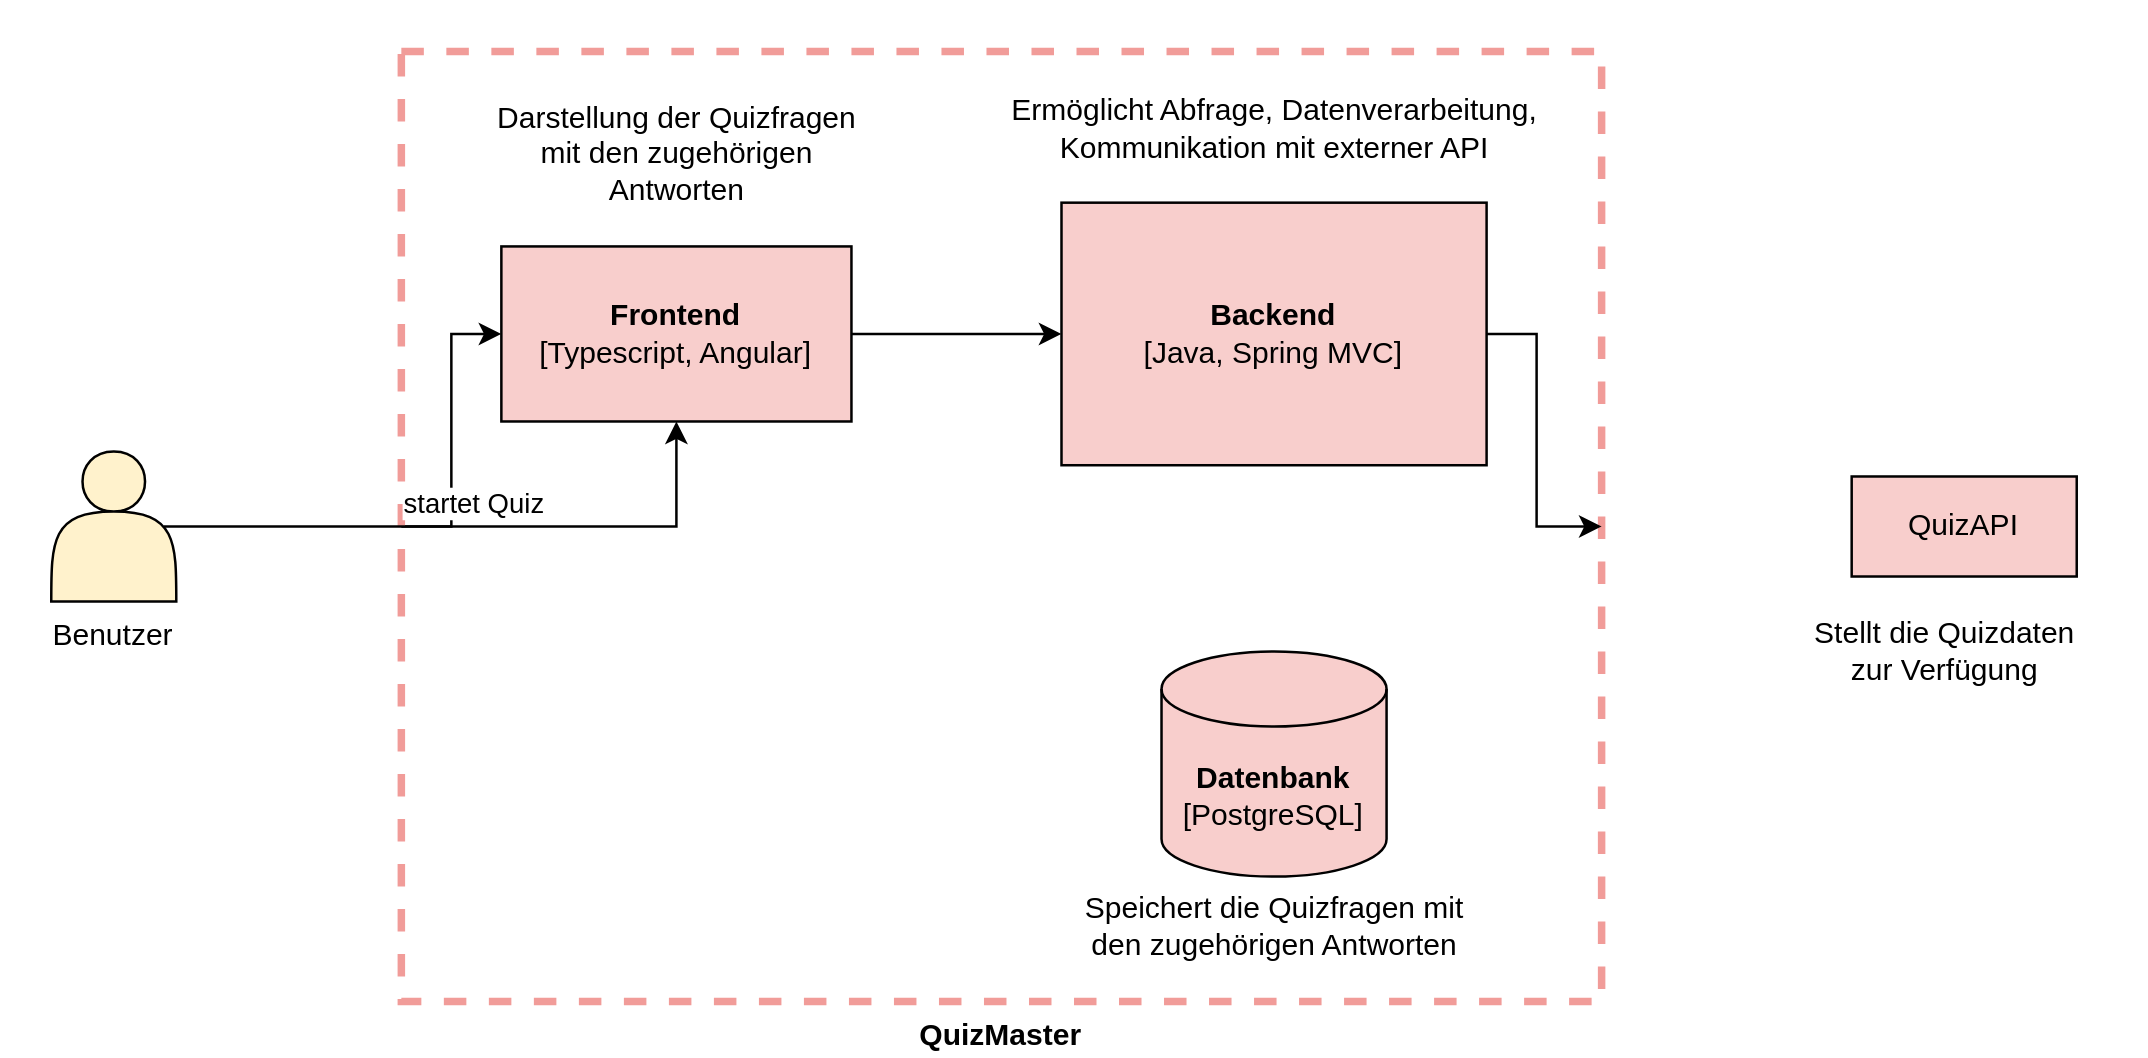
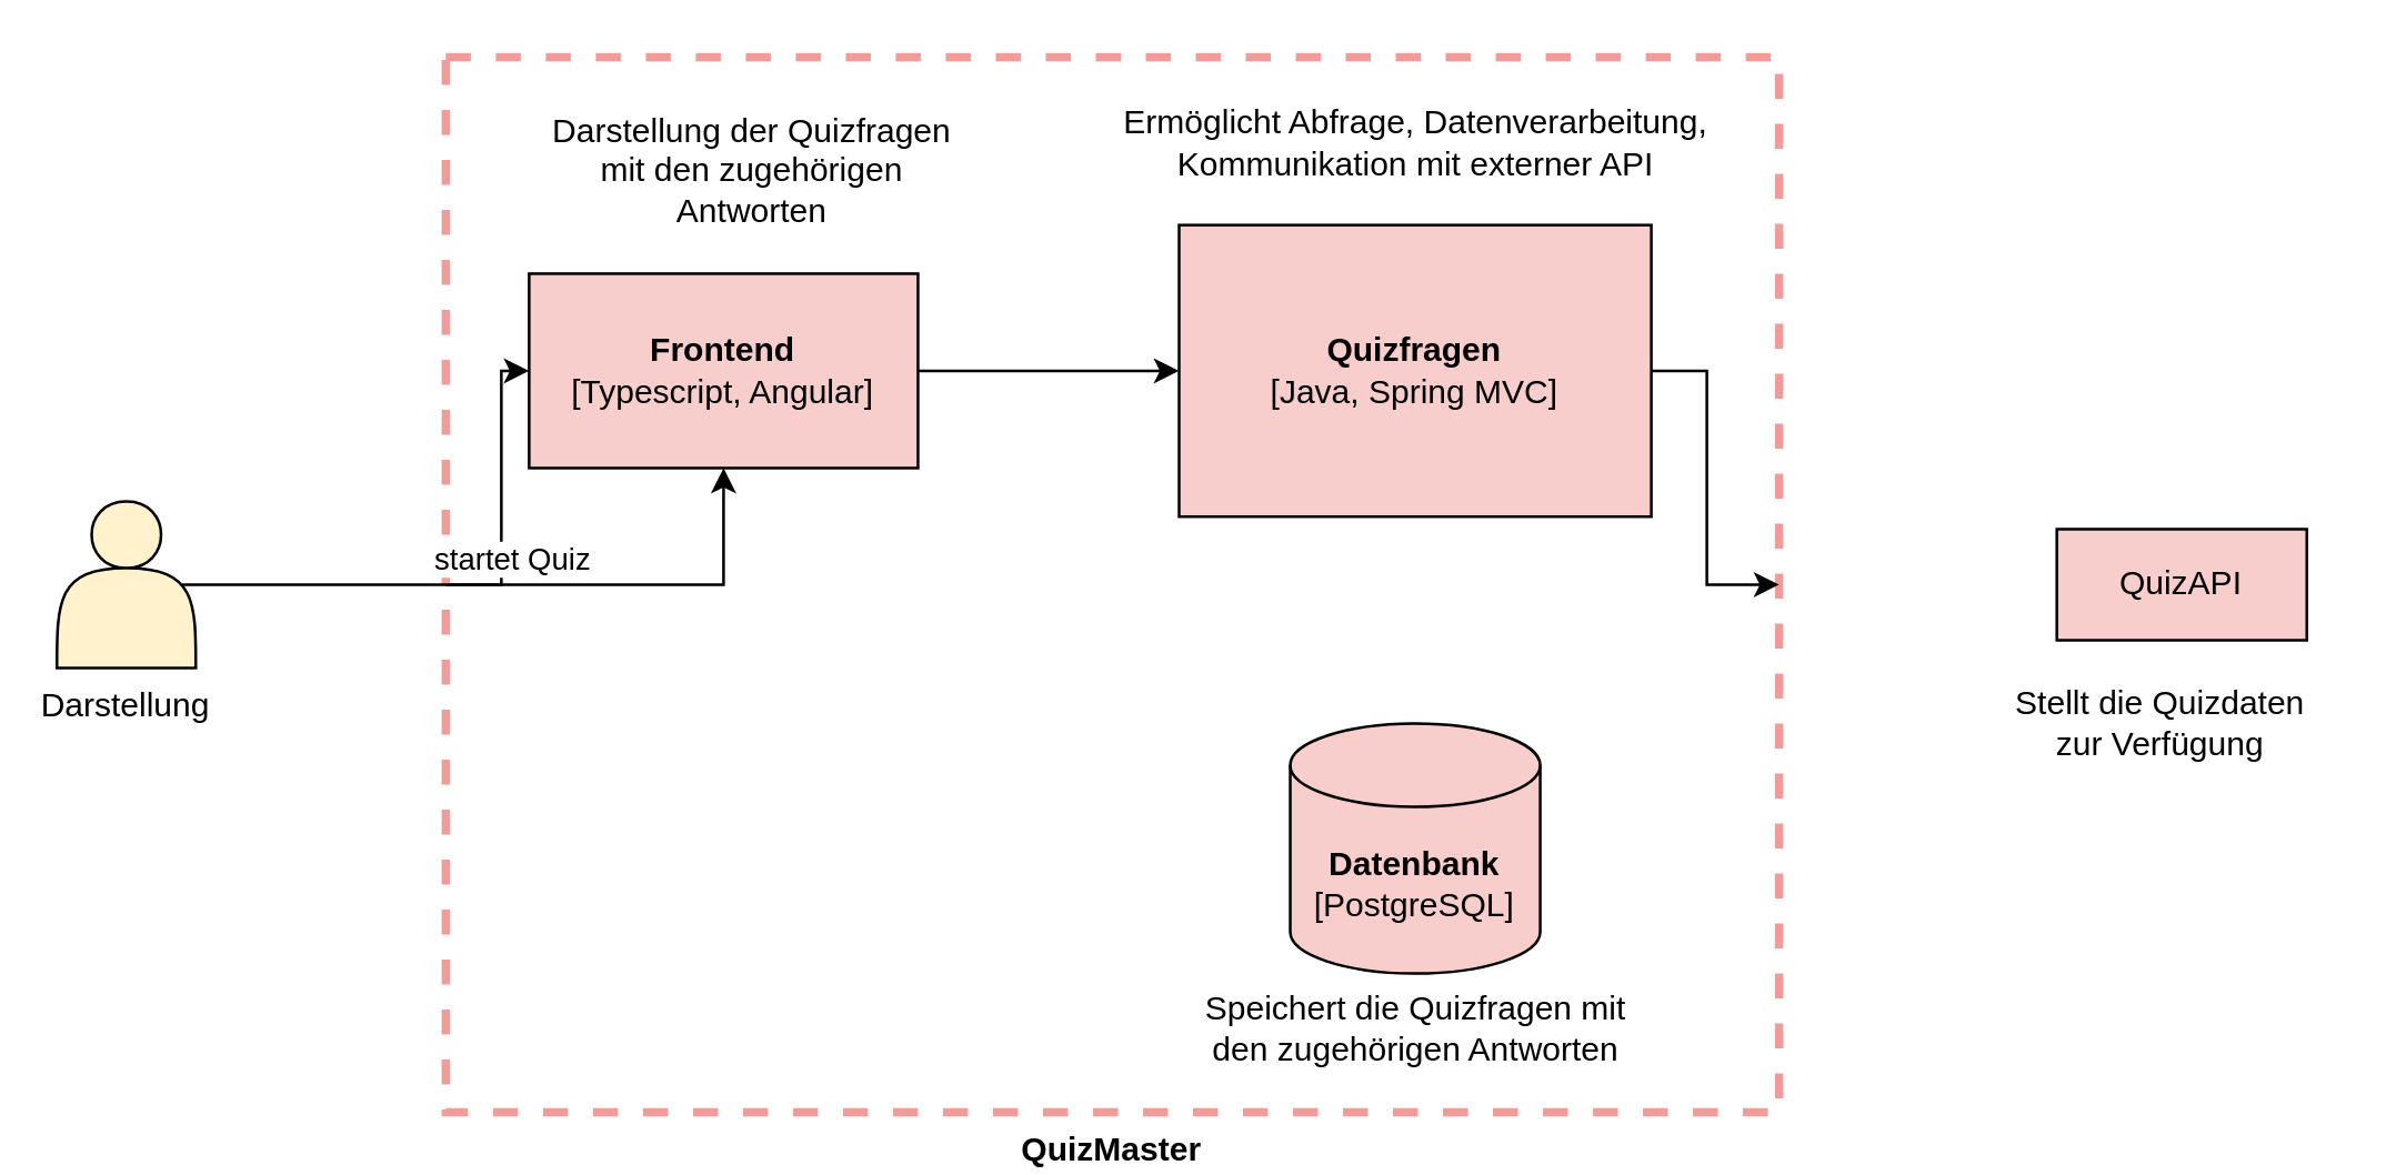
- <mxCell id="10" value="&lt;div&gt;&lt;b&gt;Frontend&lt;/b&gt;&lt;/div&gt;&lt;div&gt;[Typescript, Angular]&lt;br&gt;&lt;/div&gt;" style="rounded=0;whiteSpace=wrap;html=1;fillColor=#F8CECC;" vertex="1" parent="1"><mxGeometry x="200" y="98" width="140" height="70" as="geometry" /></mxCell>
+ <mxCell id="10" value="&lt;div&gt;&lt;b&gt;Frontend&lt;/b&gt;&lt;/div&gt;&lt;div&gt;[Typescript, Angular]&lt;br&gt;&lt;/div&gt;" style="rounded=0;whiteSpace=wrap;html=1;fillColor=#F8CECC;" vertex="1" parent="1"><mxGeometry x="190" y="98" width="140" height="70" as="geometry" /></mxCell>
- <mxCell id="12" value="&lt;div&gt;&lt;b&gt;Backend&lt;/b&gt;&lt;/div&gt;&lt;div&gt;[Java, Spring MVC]&lt;br&gt;&lt;/div&gt;" style="rounded=0;whiteSpace=wrap;html=1;fillColor=#F8CECC;" vertex="1" parent="1"><mxGeometry x="424" y="80.5" width="170" height="105" as="geometry" /></mxCell>
+ <mxCell id="12" value="&lt;div&gt;&lt;b&gt;Quizfragen&lt;/b&gt;&lt;/div&gt;&lt;div&gt;[Java, Spring MVC]&lt;br&gt;&lt;/div&gt;" style="rounded=0;whiteSpace=wrap;html=1;fillColor=#F8CECC;" vertex="1" parent="1"><mxGeometry x="424" y="80.5" width="170" height="105" as="geometry" /></mxCell>
- <mxCell id="6" value="Benutzer" style="shape=actor;whiteSpace=wrap;html=1;labelPosition=center;verticalLabelPosition=bottom;align=center;verticalAlign=top;fillColor=#fff2cc;strokeColor=#000000;" vertex="1" parent="1"><mxGeometry x="20" y="180" width="50" height="60" as="geometry" /></mxCell>
+ <mxCell id="6" value="Darstellung" style="shape=actor;whiteSpace=wrap;html=1;labelPosition=center;verticalLabelPosition=bottom;align=center;verticalAlign=top;fillColor=#fff2cc;strokeColor=#000000;" vertex="1" parent="1"><mxGeometry x="20" y="180" width="50" height="60" as="geometry" /></mxCell>
